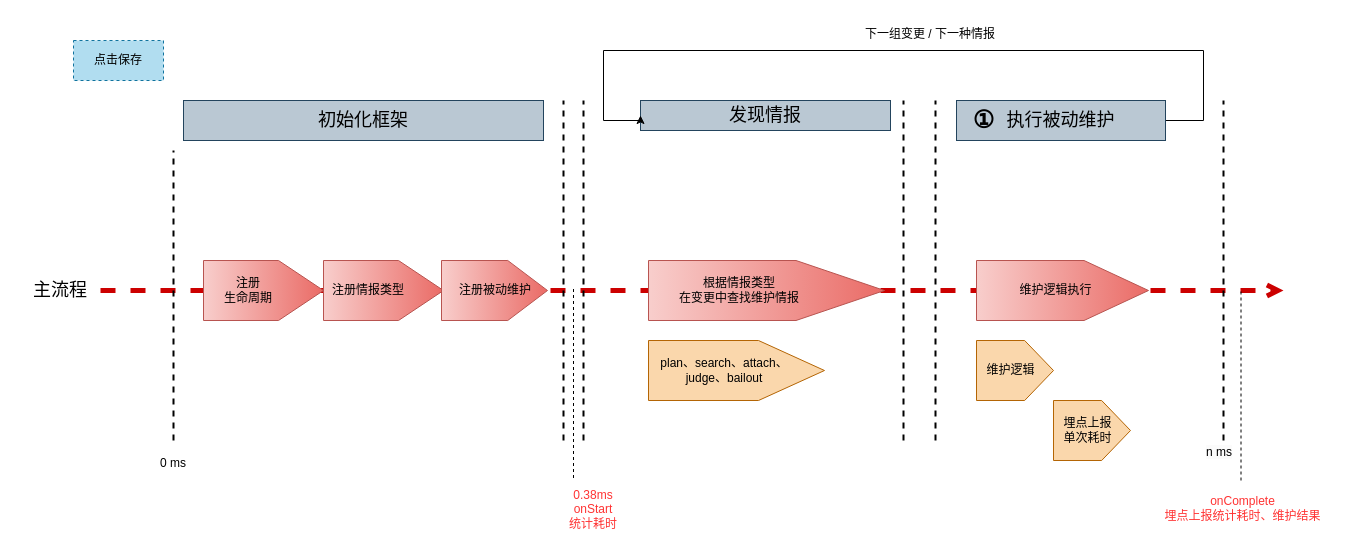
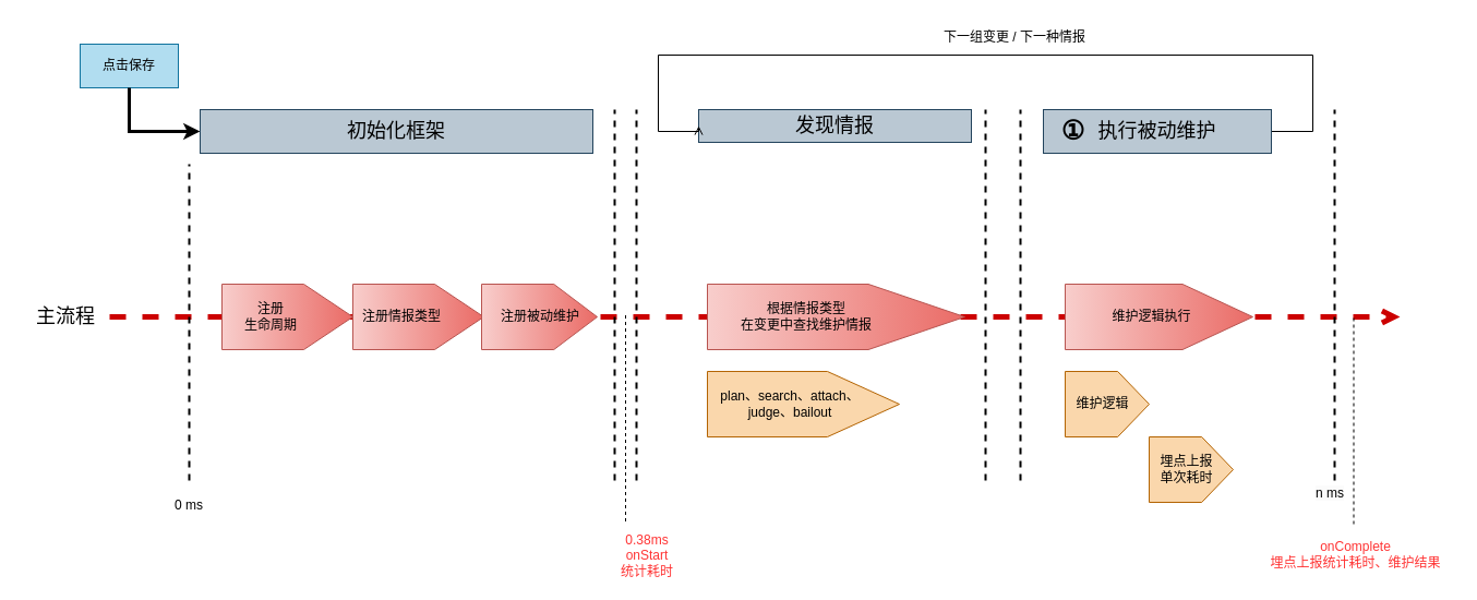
- <mxCell id="2" value="点击保存" style="rounded=0;whiteSpace=wrap;html=1;fillColor=#b1ddf0;strokeColor=#10739e;dashed=1;" parent="1" vertex="1"><mxGeometry x="73" y="40" width="90" height="40" as="geometry" /></mxCell>
+ <mxCell id="2" value="点击保存" style="rounded=0;whiteSpace=wrap;html=1;fillColor=#b1ddf0;strokeColor=#10739e;" parent="1" vertex="1"><mxGeometry x="73" y="40" width="90" height="40" as="geometry" /></mxCell>
+ <mxCell id="3" value="" style="endArrow=classic;html=1;rounded=0;exitX=0.5;exitY=1;exitDx=0;exitDy=0;endFill=1;entryX=0;entryY=0.5;entryDx=0;entryDy=0;strokeWidth=3;" parent="1" source="2" target="4" edge="1"><mxGeometry width="50" height="50" relative="1" as="geometry"><mxPoint x="113" y="110" as="sourcePoint" /><mxPoint x="203" y="120" as="targetPoint" /><Array as="points"><mxPoint x="118" y="120" /></Array></mxGeometry></mxCell>
- <mxCell id="17" style="edgeStyle=orthogonalEdgeStyle;rounded=0;orthogonalLoop=1;jettySize=auto;html=1;exitX=1;exitY=0.5;exitDx=0;exitDy=0;entryX=0;entryY=0.5;entryDx=0;entryDy=0;" parent="1" source="18" target="5" edge="1"><mxGeometry relative="1" as="geometry"><Array as="points"><mxPoint x="1203" y="120" /><mxPoint x="1203" y="50" /><mxPoint x="603" y="50" /><mxPoint x="603" y="120" /></Array></mxGeometry></mxCell>
+ <mxCell id="17" style="edgeStyle=orthogonalEdgeStyle;rounded=0;orthogonalLoop=1;jettySize=auto;html=1;exitX=1;exitY=0.5;exitDx=0;exitDy=0;entryX=0;entryY=0.5;entryDx=0;entryDy=0;endArrow=open;" parent="1" source="18" target="5" edge="1"><mxGeometry relative="1" as="geometry"><Array as="points"><mxPoint x="1203" y="120" /><mxPoint x="1203" y="50" /><mxPoint x="603" y="50" /><mxPoint x="603" y="120" /></Array></mxGeometry></mxCell>
